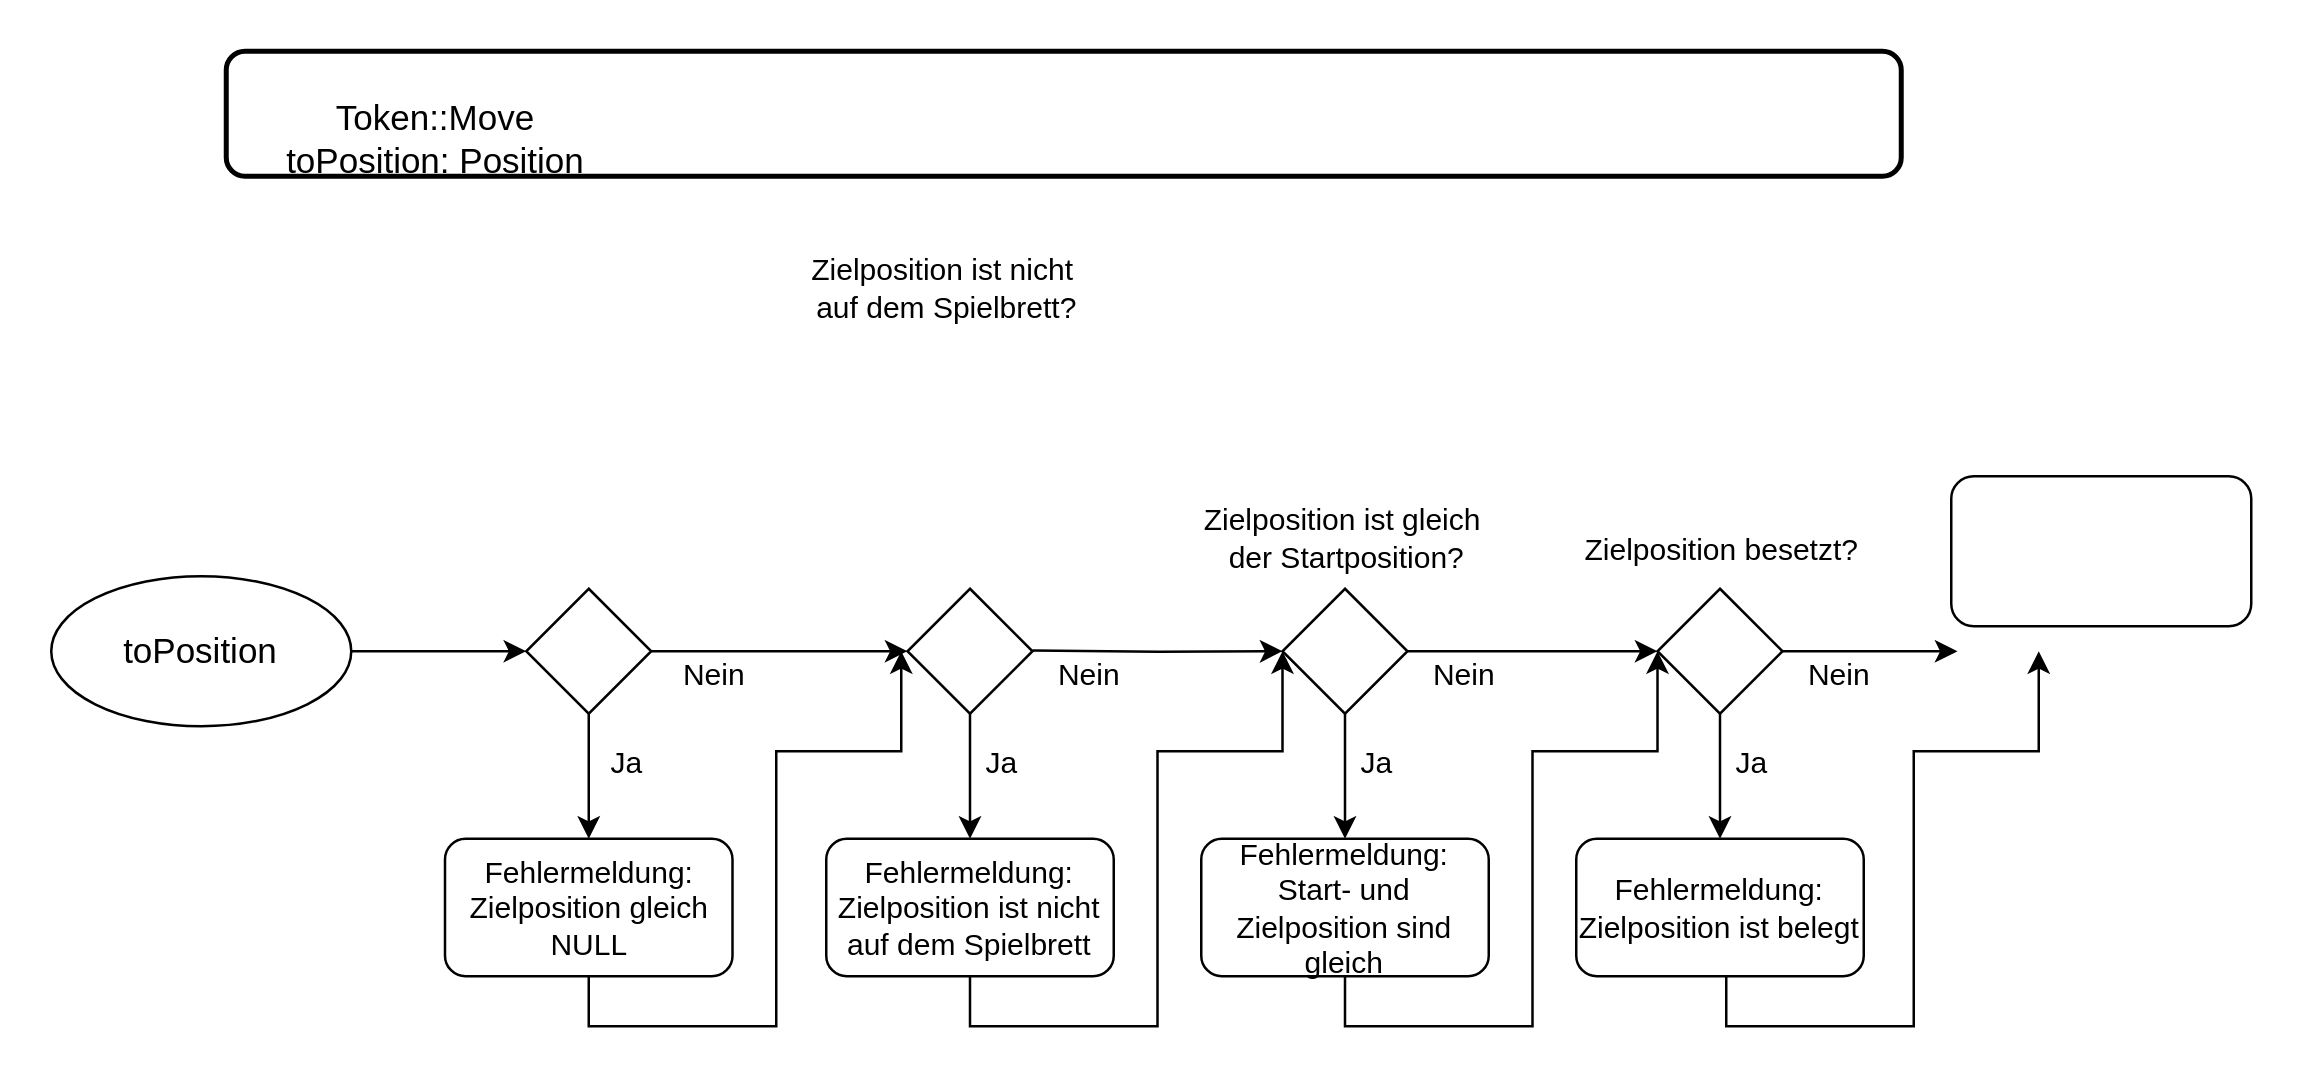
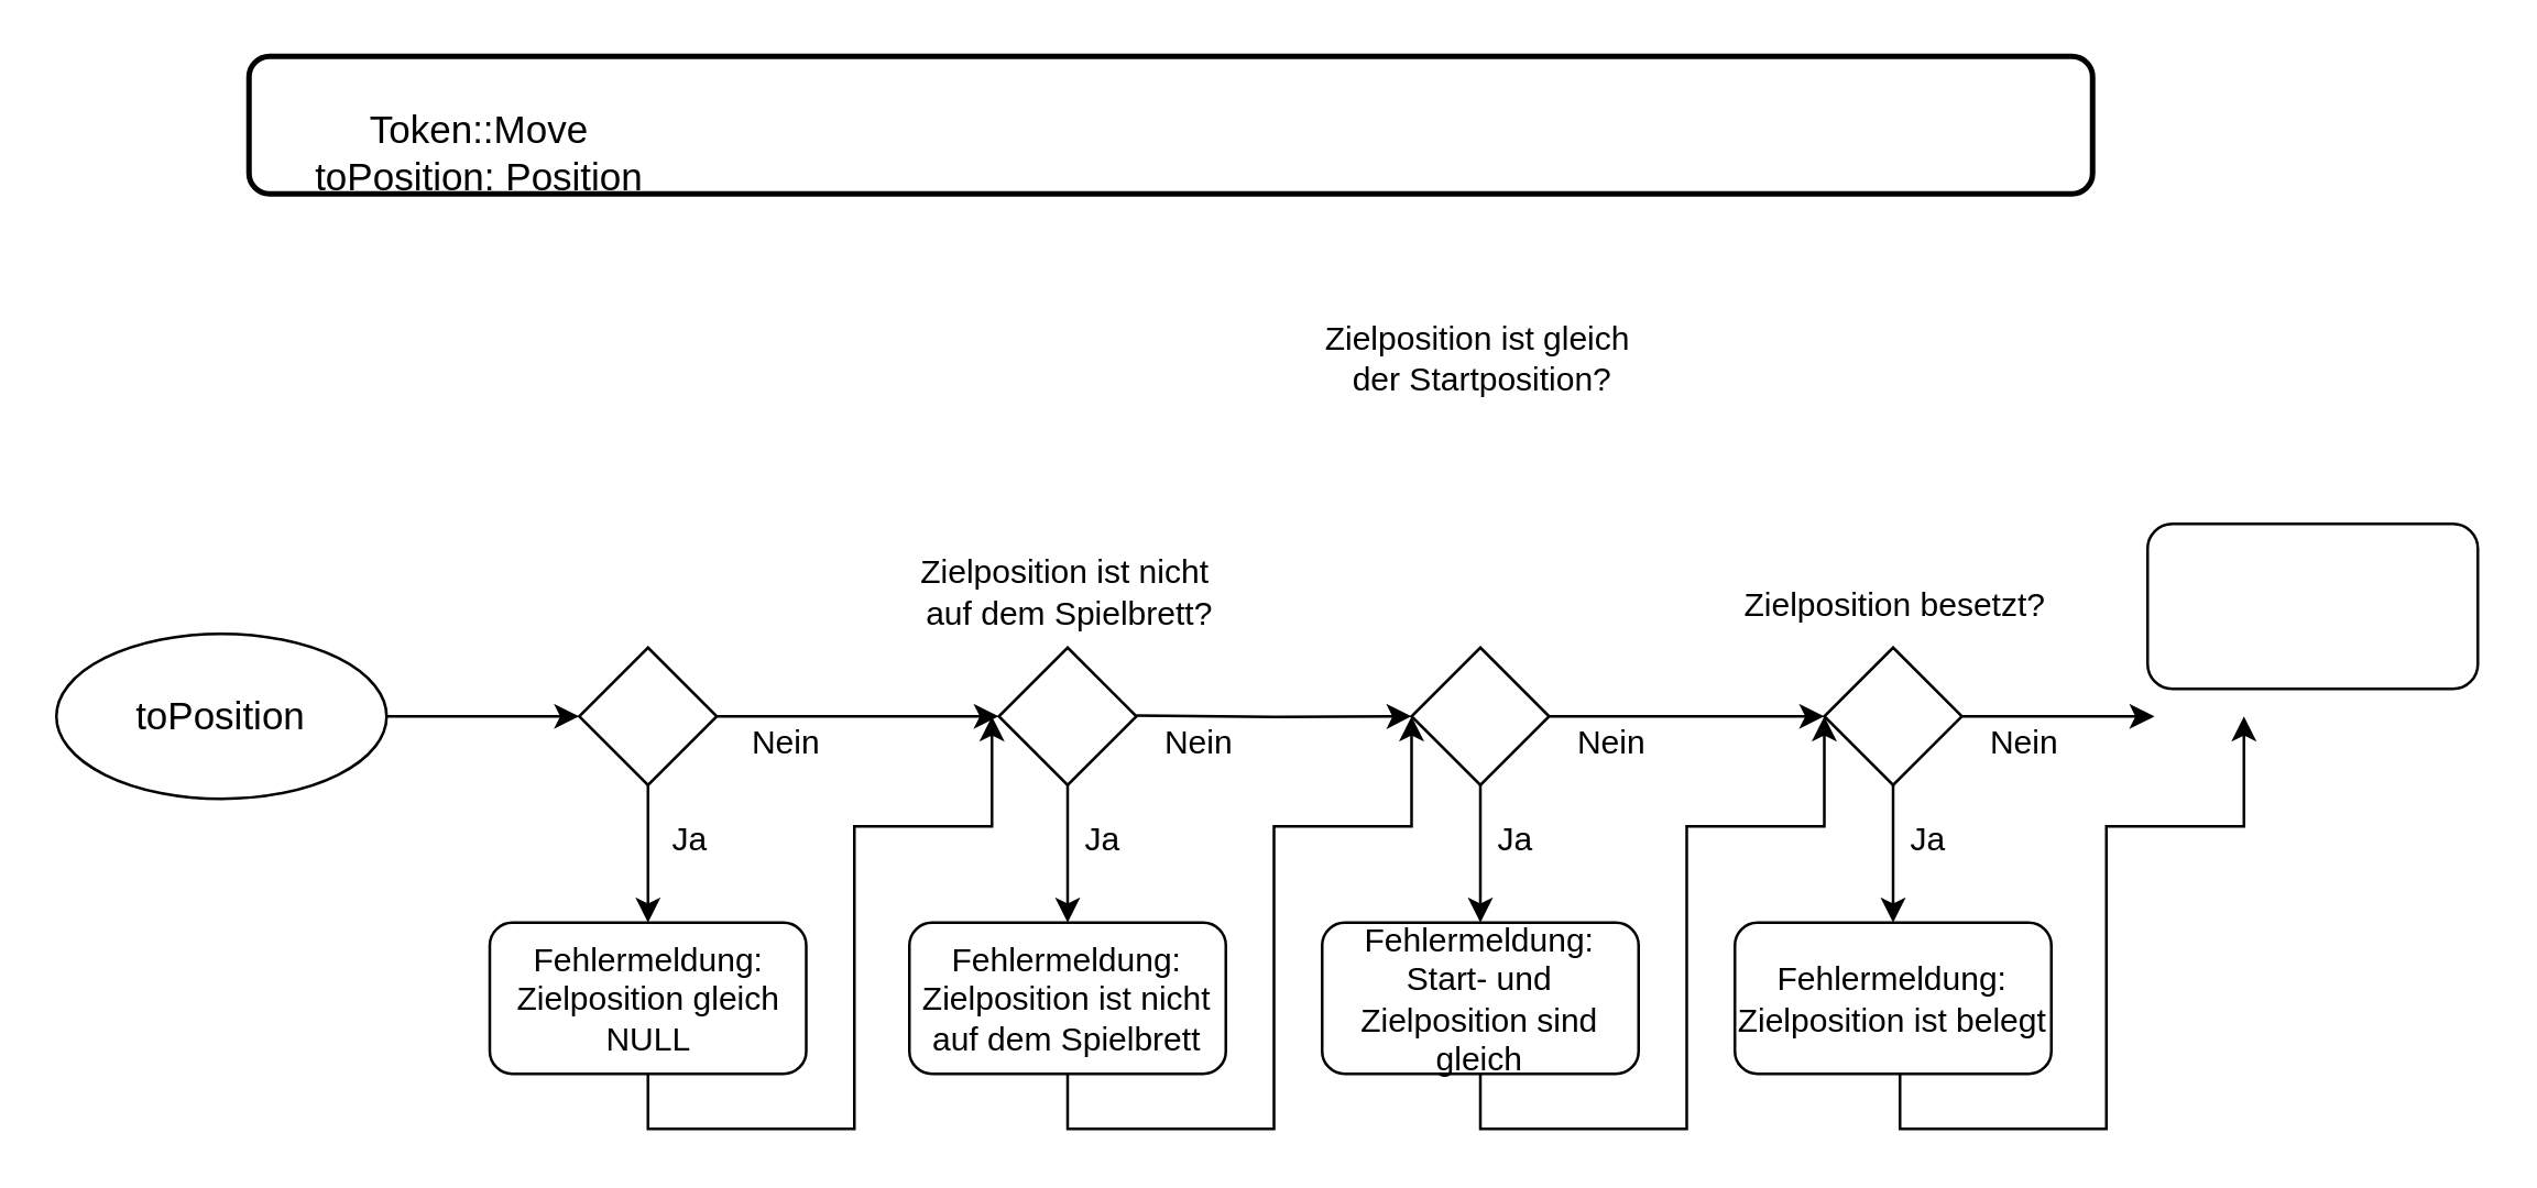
- <mxCell id="25" value="&lt;div&gt;Zielposition ist nicht&amp;nbsp;&lt;/div&gt;&lt;div&gt;auf dem Spielbrett?&lt;/div&gt;" style="text;html=1;align=center;verticalAlign=middle;resizable=0;points=[];autosize=1;strokeColor=none;fillColor=none;" vertex="1" parent="1"><mxGeometry x="312.5" y="95" width="130" height="40" as="geometry" /></mxCell>
+ <mxCell id="25" value="&lt;div&gt;Zielposition ist nicht&amp;nbsp;&lt;/div&gt;&lt;div&gt;auf dem Spielbrett?&lt;/div&gt;" style="text;html=1;align=center;verticalAlign=middle;resizable=0;points=[];autosize=1;strokeColor=none;fillColor=none;" vertex="1" parent="1"><mxGeometry x="322.5" y="195" width="130" height="40" as="geometry" /></mxCell>
- <mxCell id="36" value="&lt;div&gt;Zielposition ist gleich&amp;nbsp;&lt;/div&gt;&lt;div&gt;der Startposition?&lt;/div&gt;" style="text;html=1;align=center;verticalAlign=middle;resizable=0;points=[];autosize=1;strokeColor=none;fillColor=none;" vertex="1" parent="1"><mxGeometry x="472.5" y="195" width="130" height="40" as="geometry" /></mxCell>
+ <mxCell id="36" value="&lt;div&gt;Zielposition ist gleich&amp;nbsp;&lt;/div&gt;&lt;div&gt;der Startposition?&lt;/div&gt;" style="text;html=1;align=center;verticalAlign=middle;resizable=0;points=[];autosize=1;strokeColor=none;fillColor=none;" vertex="1" parent="1"><mxGeometry x="472.5" y="110" width="130" height="40" as="geometry" /></mxCell>
